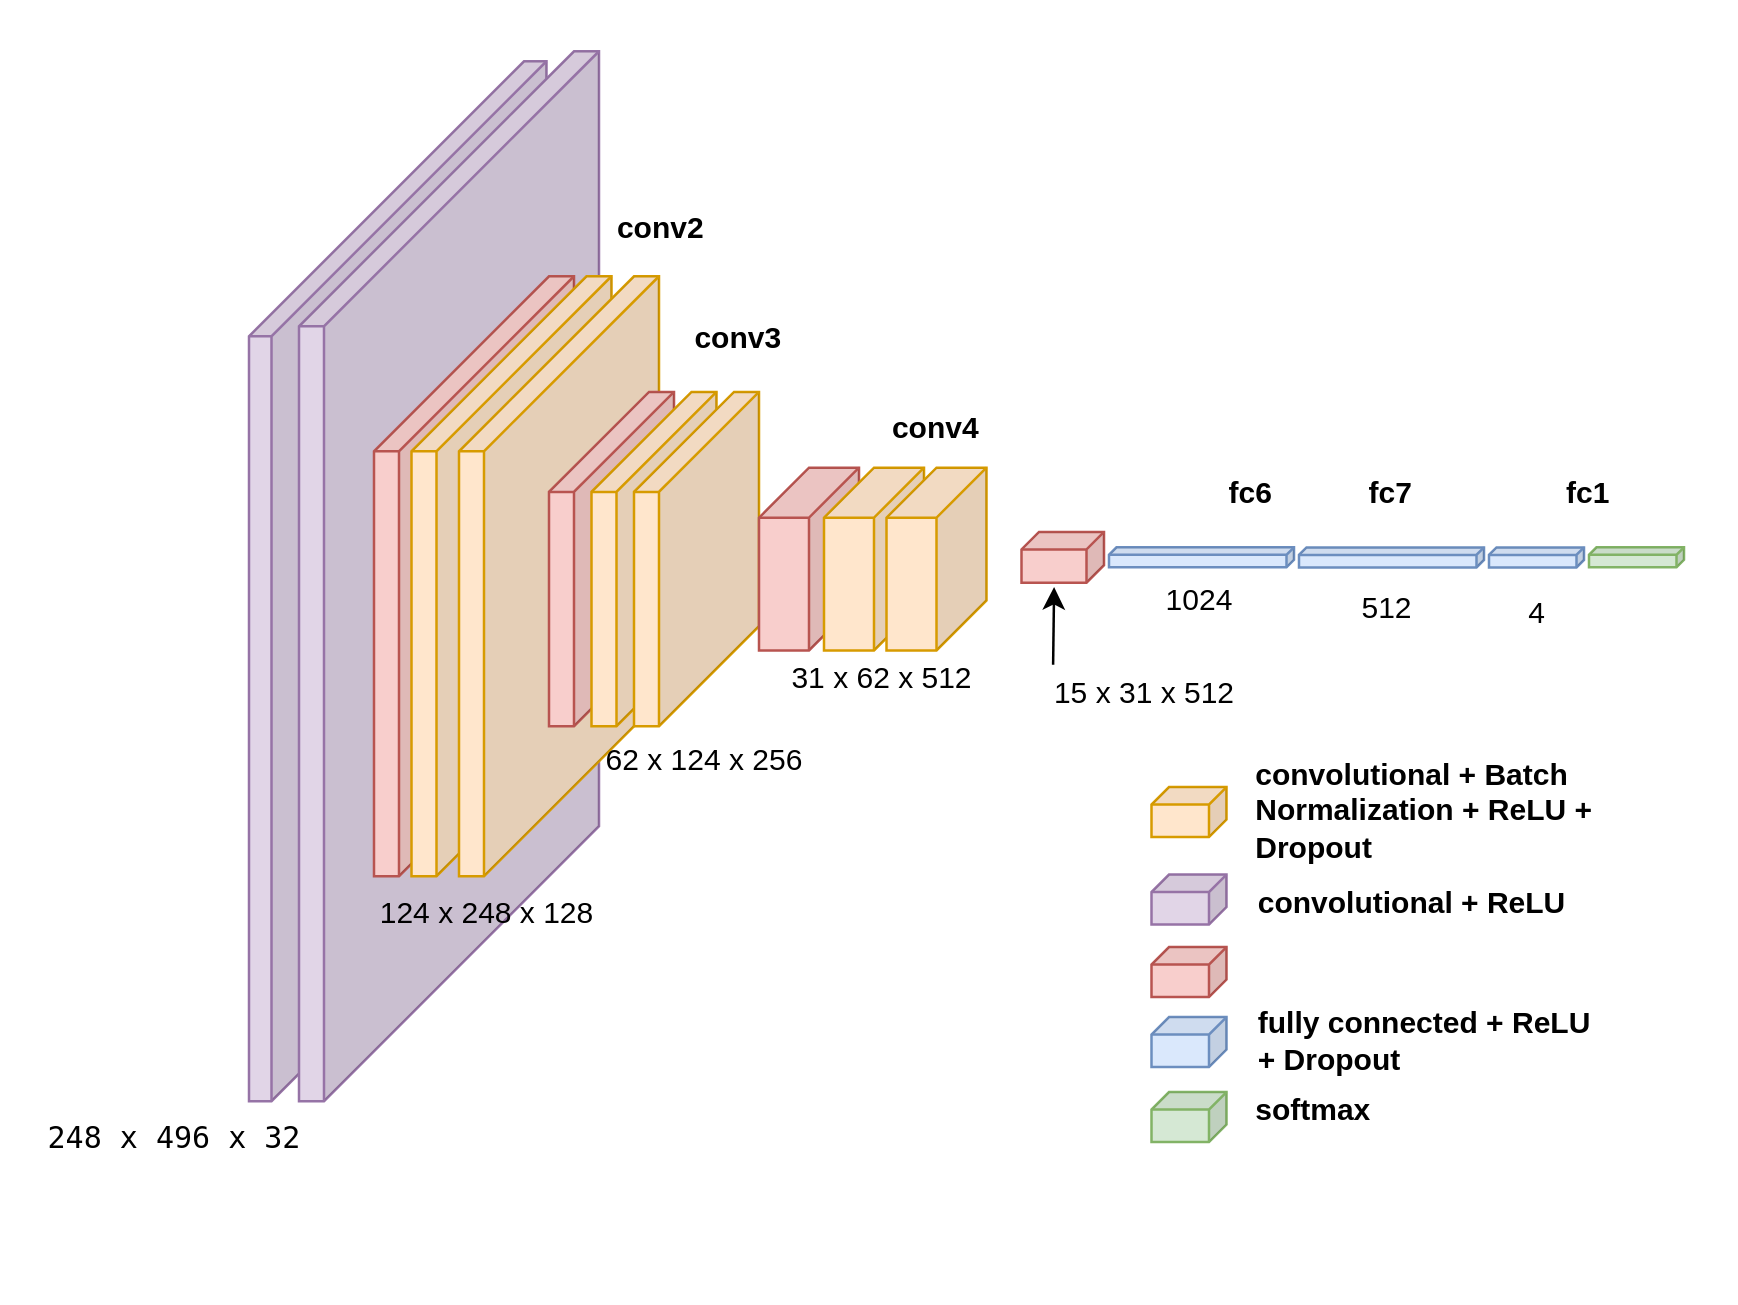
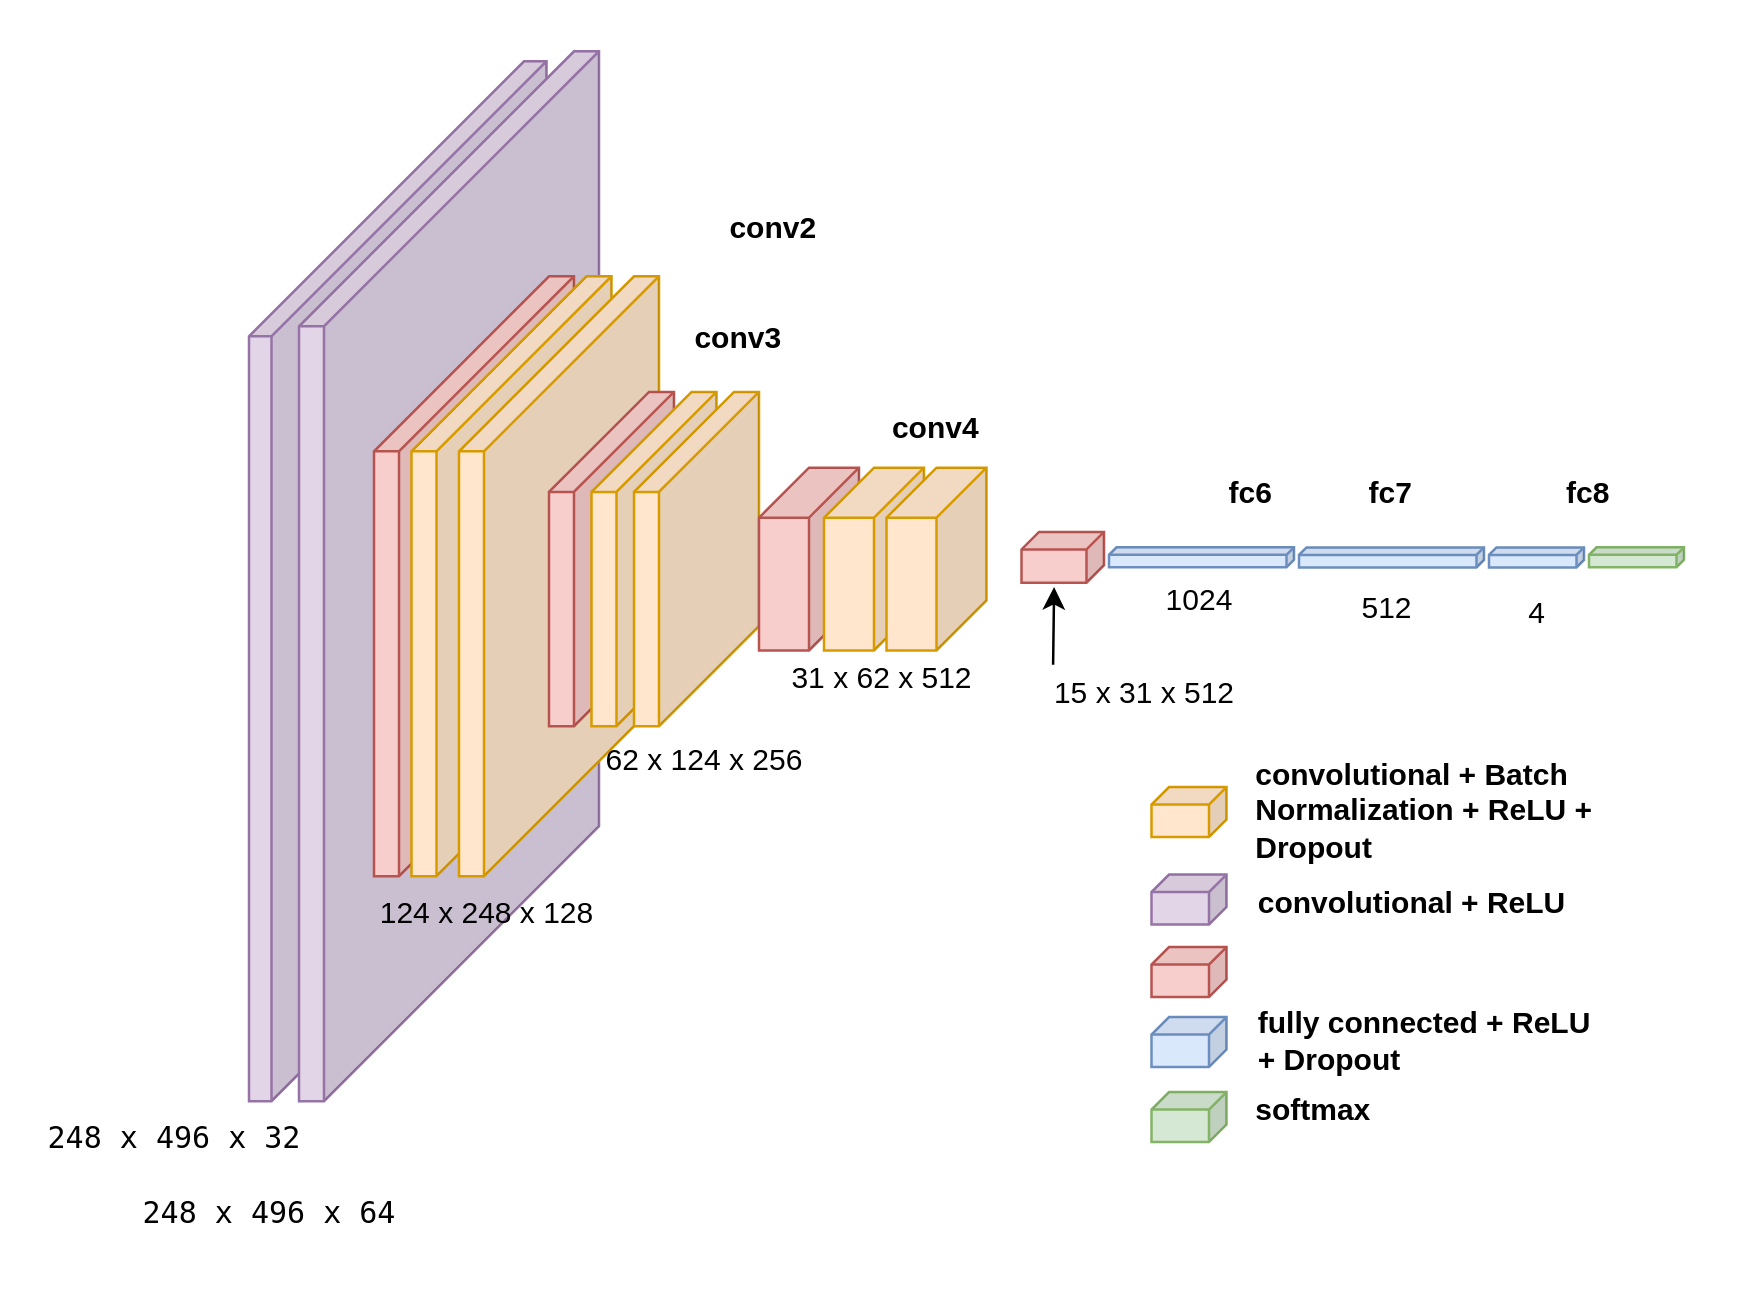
- <mxCell id="22" value="&lt;b&gt;conv2&lt;/b&gt;" style="text;html=1;strokeColor=none;fillColor=none;align=center;verticalAlign=middle;whiteSpace=wrap;rounded=0;" vertex="1" parent="1"><mxGeometry x="244" y="76" width="40" height="30" as="geometry" /></mxCell>
+ <mxCell id="22" value="&lt;b&gt;conv2&lt;/b&gt;" style="text;html=1;strokeColor=none;fillColor=none;align=center;verticalAlign=middle;whiteSpace=wrap;rounded=0;" vertex="1" parent="1"><mxGeometry x="289" y="76" width="40" height="30" as="geometry" /></mxCell>
- <mxCell id="27" value="&lt;b&gt;fc1&lt;/b&gt;" style="text;html=1;strokeColor=none;fillColor=none;align=center;verticalAlign=middle;whiteSpace=wrap;rounded=0;" vertex="1" parent="1"><mxGeometry x="615" y="182.28" width="40" height="30" as="geometry" /></mxCell>
+ <mxCell id="27" value="&lt;b&gt;fc8&lt;/b&gt;" style="text;html=1;strokeColor=none;fillColor=none;align=center;verticalAlign=middle;whiteSpace=wrap;rounded=0;" vertex="1" parent="1"><mxGeometry x="615" y="182.28" width="40" height="30" as="geometry" /></mxCell>
+ <mxCell id="28" value="&lt;pre&gt;248 x 496 x 64&lt;/pre&gt;" style="text;html=1;strokeColor=none;fillColor=none;align=center;verticalAlign=middle;whiteSpace=wrap;rounded=0;" vertex="1" parent="1"><mxGeometry x="58" y="470" width="99" height="30" as="geometry" /></mxCell>
